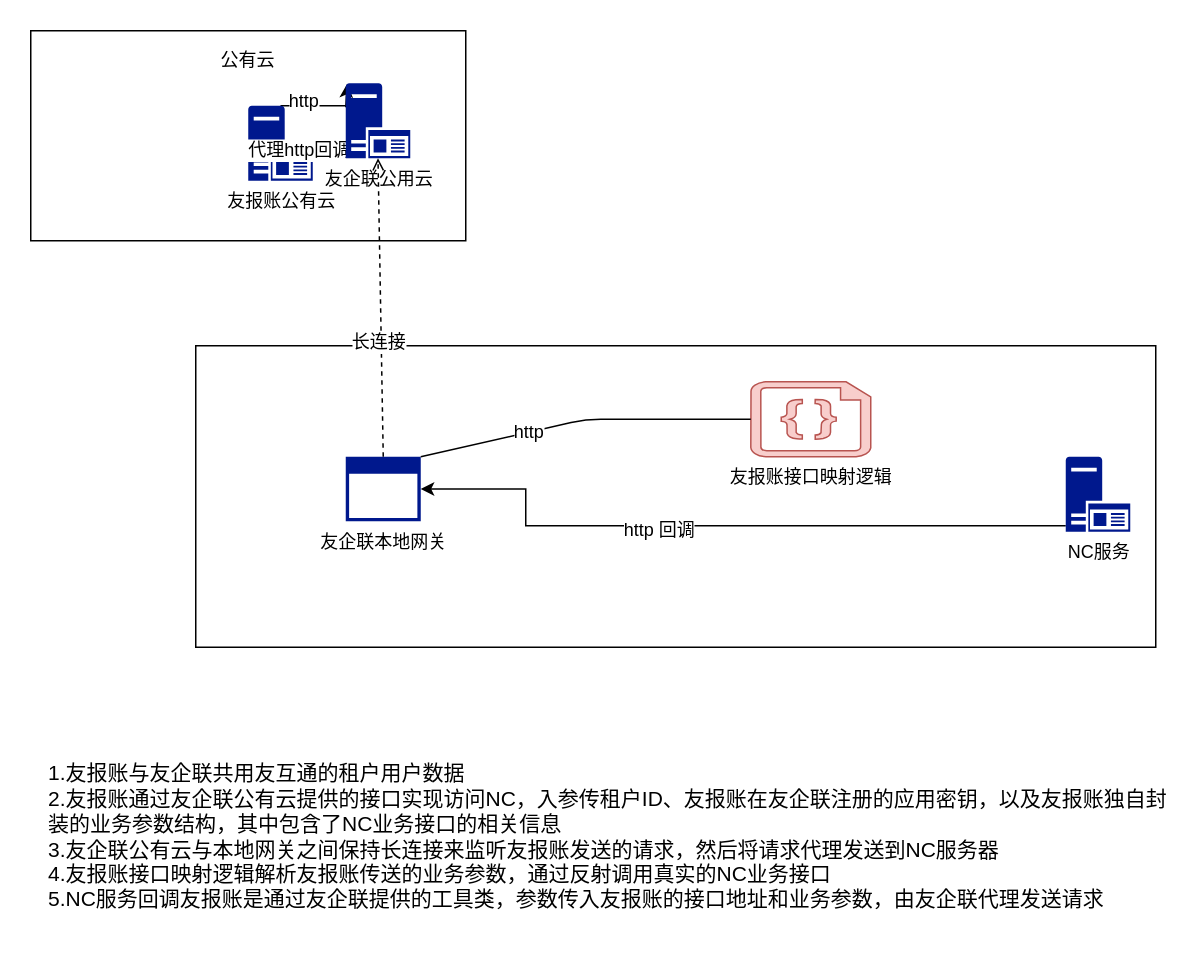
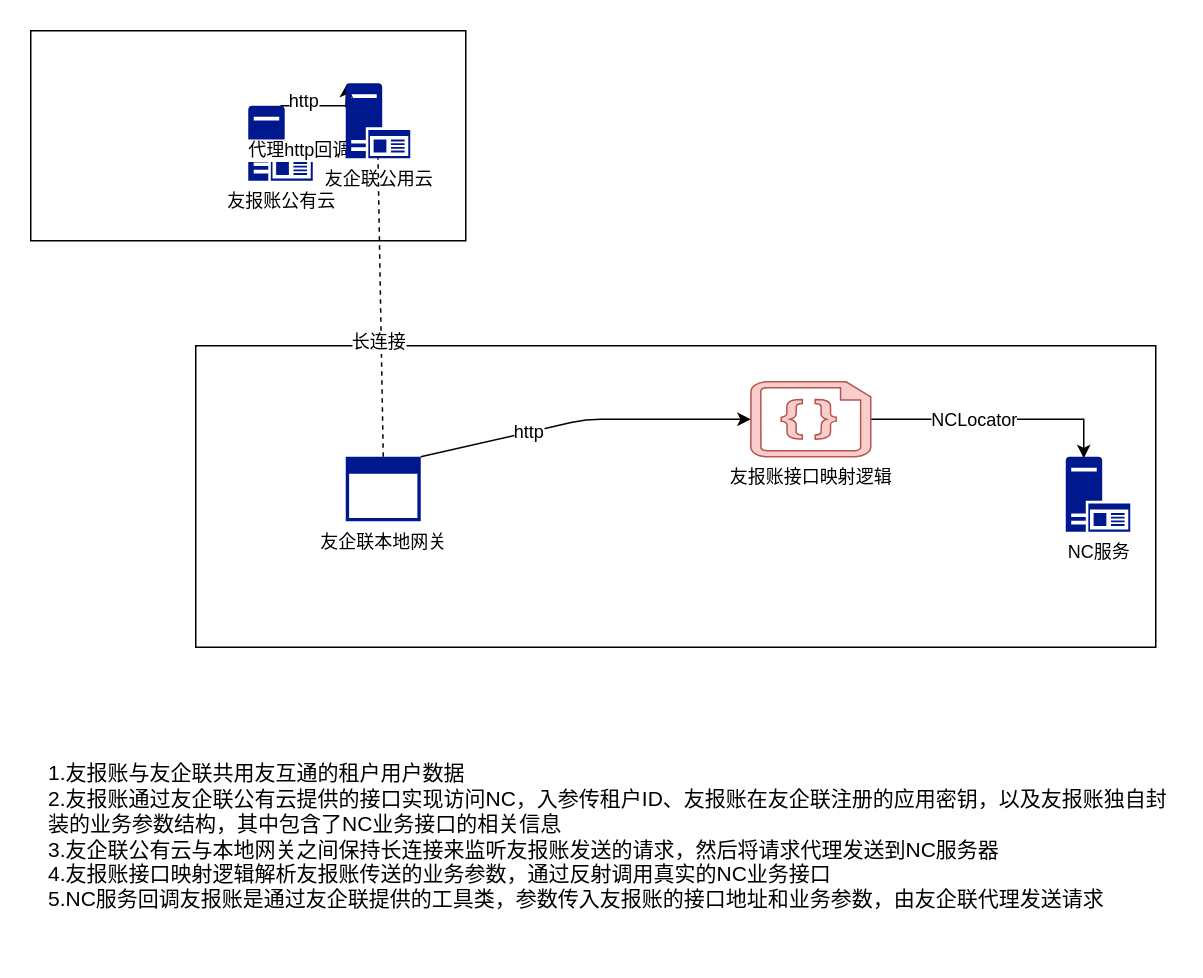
- <mxCell id="14" value="公有云" style="text;html=1;strokeColor=none;fillColor=none;align=center;verticalAlign=middle;whiteSpace=wrap;rounded=0;" vertex="1" parent="1"><mxGeometry x="145" y="30" width="40" height="20" as="geometry" /></mxCell>
- <mxCell id="15" value="" style="endArrow=open;dashed=1;html=1;entryX=0.5;entryY=1;entryDx=0;entryDy=0;entryPerimeter=0;exitX=0.5;exitY=0;exitDx=0;exitDy=0;exitPerimeter=0;" edge="1" parent="1" source="10" target="9"><mxGeometry width="50" height="50" relative="1" as="geometry"><mxPoint x="240" y="230" as="sourcePoint" /><mxPoint x="290" y="180" as="targetPoint" /></mxGeometry></mxCell>
+ <mxCell id="15" value="" style="endArrow=none;dashed=1;html=1;entryX=0.5;entryY=1;entryDx=0;entryDy=0;entryPerimeter=0;exitX=0.5;exitY=0;exitDx=0;exitDy=0;exitPerimeter=0;" edge="1" parent="1" source="10" target="9"><mxGeometry width="50" height="50" relative="1" as="geometry"><mxPoint x="240" y="230" as="sourcePoint" /><mxPoint x="290" y="180" as="targetPoint" /></mxGeometry></mxCell>
- <mxCell id="21" value="" style="endArrow=none;html=1;entryX=0;entryY=0.5;entryDx=0;entryDy=0;entryPerimeter=0;exitX=1;exitY=0;exitDx=0;exitDy=0;exitPerimeter=0;" edge="1" parent="1" source="10" target="20"><mxGeometry width="50" height="50" relative="1" as="geometry"><mxPoint x="320" y="340" as="sourcePoint" /><mxPoint x="370" y="290" as="targetPoint" /><Array as="points"><mxPoint x="390" y="279" /></Array></mxGeometry></mxCell>
+ <mxCell id="21" value="" style="endArrow=classic;html=1;entryX=0;entryY=0.5;entryDx=0;entryDy=0;entryPerimeter=0;exitX=1;exitY=0;exitDx=0;exitDy=0;exitPerimeter=0;" edge="1" parent="1" source="10" target="20"><mxGeometry width="50" height="50" relative="1" as="geometry"><mxPoint x="320" y="340" as="sourcePoint" /><mxPoint x="370" y="290" as="targetPoint" /><Array as="points"><mxPoint x="390" y="279" /></Array></mxGeometry></mxCell>
+ <mxCell id="18" value="" style="edgeStyle=orthogonalEdgeStyle;rounded=0;orthogonalLoop=1;jettySize=auto;html=1;entryX=0.279;entryY=0.02;entryDx=0;entryDy=0;entryPerimeter=0;" edge="1" parent="1" source="20" target="13"><mxGeometry relative="1" as="geometry"><mxPoint x="627" y="279" as="targetPoint" /></mxGeometry></mxCell>
+ <mxCell id="19" value="NCLocator" style="text;html=1;resizable=0;points=[];align=center;verticalAlign=middle;labelBackgroundColor=#ffffff;" vertex="1" connectable="0" parent="18"><mxGeometry x="-0.194" relative="1" as="geometry"><mxPoint as="offset" /></mxGeometry></mxCell>
- <mxCell id="11" value="" style="edgeStyle=orthogonalEdgeStyle;rounded=0;orthogonalLoop=1;jettySize=auto;html=1;entryX=1;entryY=0.5;entryDx=0;entryDy=0;entryPerimeter=0;" edge="1" parent="1" source="13" target="10"><mxGeometry relative="1" as="geometry"><mxPoint x="630" y="329" as="targetPoint" /><Array as="points"><mxPoint x="350" y="350" /><mxPoint x="350" y="326" /></Array></mxGeometry></mxCell>
- <mxCell id="12" value="http 回调" style="text;html=1;resizable=0;points=[];align=center;verticalAlign=middle;labelBackgroundColor=#ffffff;" vertex="1" connectable="0" parent="11"><mxGeometry x="0.197" y="2" relative="1" as="geometry"><mxPoint as="offset" /></mxGeometry></mxCell>
